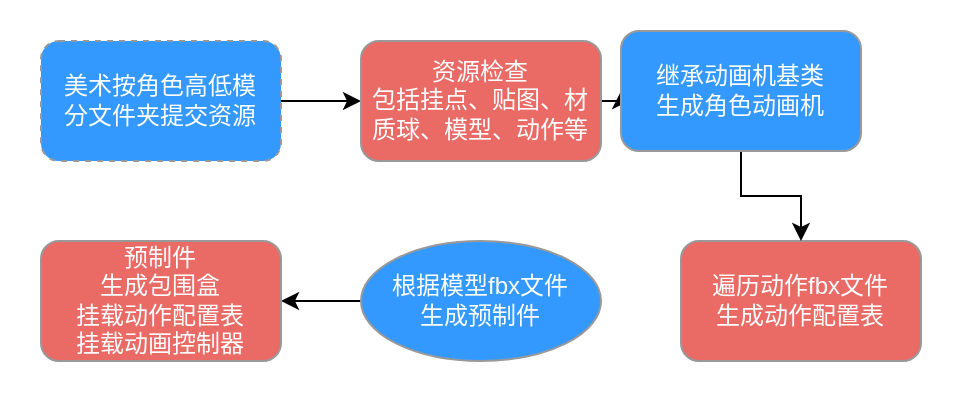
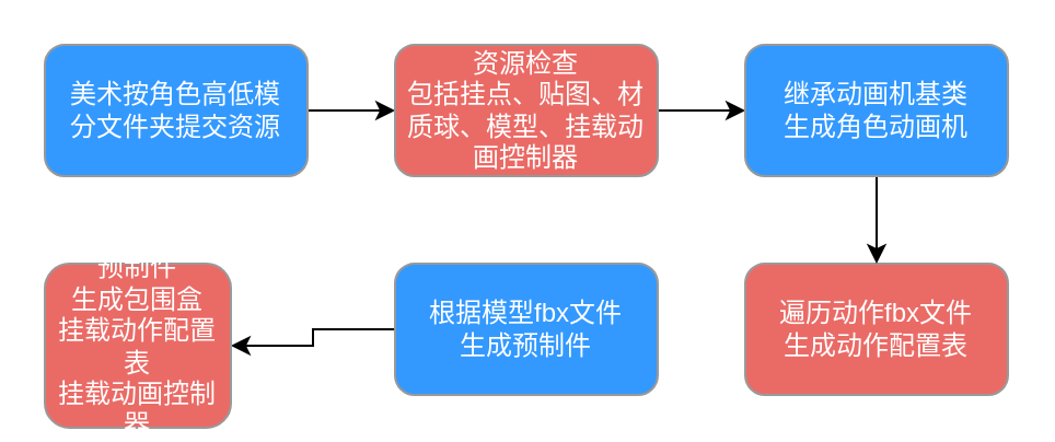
- <mxCell id="8" value="&lt;font color=&quot;#ffffff&quot;&gt;继承动画机基类&lt;br&gt;生成角色动画机&lt;br&gt;&lt;/font&gt;" style="rounded=1;whiteSpace=wrap;html=1;fillColor=#3399FF;strokeColor=#999999;" vertex="1" parent="1"><mxGeometry x="310" y="15" width="120" height="60" as="geometry" /></mxCell>
+ <mxCell id="8" value="&lt;font color=&quot;#ffffff&quot;&gt;继承动画机基类&lt;br&gt;生成角色动画机&lt;br&gt;&lt;/font&gt;" style="rounded=1;whiteSpace=wrap;html=1;fillColor=#3399FF;strokeColor=#999999;" vertex="1" parent="1"><mxGeometry x="340" y="20" width="120" height="60" as="geometry" /></mxCell>
- <mxCell id="3" value="&lt;font color=&quot;#ffffff&quot;&gt;美术按角色高低模&lt;br&gt;分文件夹提交资源&lt;/font&gt;" style="rounded=1;whiteSpace=wrap;html=1;fillColor=#3399FF;strokeColor=#999999;dashed=1;" vertex="1" parent="1"><mxGeometry x="20" y="20" width="120" height="60" as="geometry" /></mxCell>
+ <mxCell id="3" value="&lt;font color=&quot;#ffffff&quot;&gt;美术按角色高低模&lt;br&gt;分文件夹提交资源&lt;/font&gt;" style="rounded=1;whiteSpace=wrap;html=1;fillColor=#3399FF;strokeColor=#999999;" vertex="1" parent="1"><mxGeometry x="20" y="20" width="120" height="60" as="geometry" /></mxCell>
- <mxCell id="6" value="&lt;font color=&quot;#ffffff&quot;&gt;资源&lt;/font&gt;&lt;span style=&quot;color: rgb(255 , 255 , 255)&quot;&gt;检查&lt;br&gt;包括&lt;/span&gt;&lt;font color=&quot;#ffffff&quot;&gt;挂点、贴图、材质球、模型、动作等&lt;/font&gt;&lt;font color=&quot;#ffffff&quot;&gt;&lt;br&gt;&lt;/font&gt;" style="rounded=1;whiteSpace=wrap;html=1;fillColor=#EA6B66;strokeColor=#999999;" vertex="1" parent="1"><mxGeometry x="180" y="20" width="120" height="60" as="geometry" /></mxCell>
+ <mxCell id="6" value="&lt;font color=&quot;#ffffff&quot;&gt;资源&lt;/font&gt;&lt;span style=&quot;color: rgb(255 , 255 , 255)&quot;&gt;检查&lt;br&gt;包括&lt;/span&gt;&lt;font color=&quot;#ffffff&quot;&gt;挂点、贴图、材质球、模型、挂载动画控制器&lt;/font&gt;&lt;font color=&quot;#ffffff&quot;&gt;&lt;br&gt;&lt;/font&gt;" style="rounded=1;whiteSpace=wrap;html=1;fillColor=#EA6B66;strokeColor=#999999;" vertex="1" parent="1"><mxGeometry x="180" y="20" width="120" height="60" as="geometry" /></mxCell>
- <mxCell id="11" value="&lt;font color=&quot;#ffffff&quot;&gt;预制件&lt;br&gt;生成包围盒&lt;br&gt;挂载动作配置表&lt;br&gt;挂载动画控制器&lt;br&gt;&lt;/font&gt;" style="rounded=1;whiteSpace=wrap;html=1;fillColor=#EA6B66;strokeColor=#999999;" vertex="1" parent="1"><mxGeometry x="20" y="120" width="120" height="60" as="geometry" /></mxCell>
+ <mxCell id="11" value="&lt;font color=&quot;#ffffff&quot;&gt;预制件&lt;br&gt;生成包围盒&lt;br&gt;挂载动作配置表&lt;br&gt;挂载动画控制器&lt;br&gt;&lt;/font&gt;" style="rounded=1;whiteSpace=wrap;html=1;fillColor=#EA6B66;strokeColor=#999999;" vertex="1" parent="1"><mxGeometry x="20" y="120" width="85" height="75" as="geometry" /></mxCell>
- <mxCell id="10" value="&lt;font color=&quot;#ffffff&quot;&gt;根据模型fbx文件&lt;br&gt;生成预制件&lt;/font&gt;" style="ellipse;whiteSpace=wrap;html=1;fillColor=#3399FF;strokeColor=#999999;" vertex="1" parent="1"><mxGeometry x="180" y="120" width="120" height="60" as="geometry" /></mxCell>
+ <mxCell id="10" value="&lt;font color=&quot;#ffffff&quot;&gt;根据模型fbx文件&lt;br&gt;生成预制件&lt;/font&gt;" style="rounded=1;whiteSpace=wrap;html=1;fillColor=#3399FF;strokeColor=#999999;" vertex="1" parent="1"><mxGeometry x="180" y="120" width="120" height="60" as="geometry" /></mxCell>
